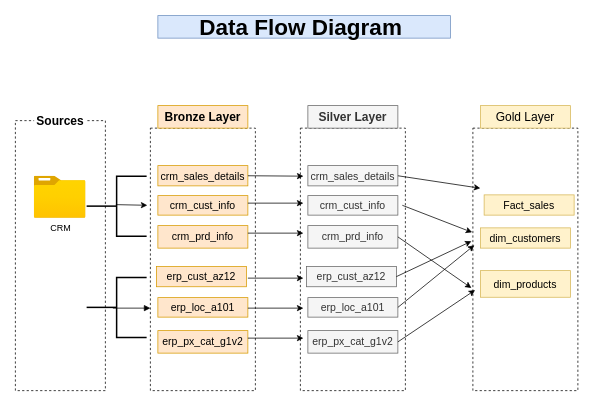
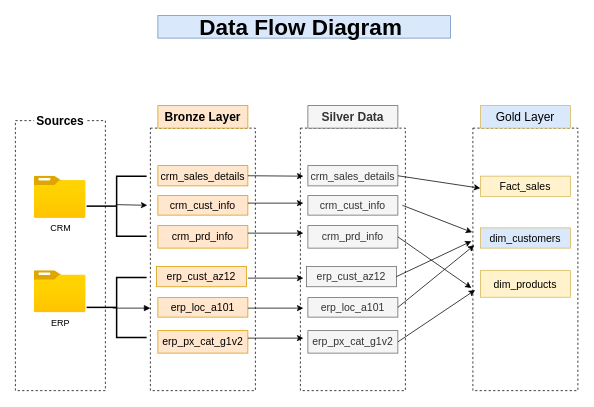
- <mxCell id="20" value="Silver Layer" style="rounded=0;whiteSpace=wrap;html=1;fillColor=#f5f5f5;strokeColor=#666666;fontColor=#333333;fontSize=16;fontStyle=1" vertex="1" parent="1"><mxGeometry x="410" y="140" width="120" height="30" as="geometry" /></mxCell>
+ <mxCell id="20" value="Silver Data" style="rounded=0;whiteSpace=wrap;html=1;fillColor=#f5f5f5;strokeColor=#666666;fontColor=#333333;fontSize=16;fontStyle=1" vertex="1" parent="1"><mxGeometry x="410" y="140" width="120" height="30" as="geometry" /></mxCell>
- <mxCell id="34" value="Gold Layer" style="rounded=0;whiteSpace=wrap;html=1;fillColor=#fff2cc;strokeColor=#d6b656;fontSize=16;" vertex="1" parent="1"><mxGeometry x="640" y="140" width="120" height="30" as="geometry" /></mxCell>
+ <mxCell id="34" value="Gold Layer" style="rounded=0;whiteSpace=wrap;html=1;fillColor=#dae8fc;strokeColor=#d6b656;fontSize=16;" vertex="1" parent="1"><mxGeometry x="640" y="140" width="120" height="30" as="geometry" /></mxCell>
- <mxCell id="35" value="Fact_sales" style="rounded=0;whiteSpace=wrap;html=1;fillColor=#fff2cc;strokeColor=#d6b656;fontSize=14;" vertex="1" parent="1"><mxGeometry x="645" y="259" width="120" height="27" as="geometry" /></mxCell>
+ <mxCell id="35" value="Fact_sales" style="rounded=0;whiteSpace=wrap;html=1;fillColor=#fff2cc;strokeColor=#d6b656;fontSize=14;" vertex="1" parent="1"><mxGeometry x="640" y="234" width="120" height="27" as="geometry" /></mxCell>
- <mxCell id="36" value="dim_customers" style="rounded=0;whiteSpace=wrap;html=1;fillColor=#fff2cc;strokeColor=#d6b656;fontSize=14;" vertex="1" parent="1"><mxGeometry x="640" y="303" width="120" height="27" as="geometry" /></mxCell>
+ <mxCell id="36" value="dim_customers" style="rounded=0;whiteSpace=wrap;html=1;fillColor=#dae8fc;strokeColor=#d6b656;fontSize=14;" vertex="1" parent="1"><mxGeometry x="640" y="303" width="120" height="27" as="geometry" /></mxCell>
+ <mxCell id="5" value="ERP" style="image;aspect=fixed;html=1;points=[];align=center;fontSize=12;image=img/lib/azure2/general/Folder_Blank.svg;" vertex="1" parent="1"><mxGeometry x="45" y="360" width="69" height="56.0" as="geometry" /></mxCell>
